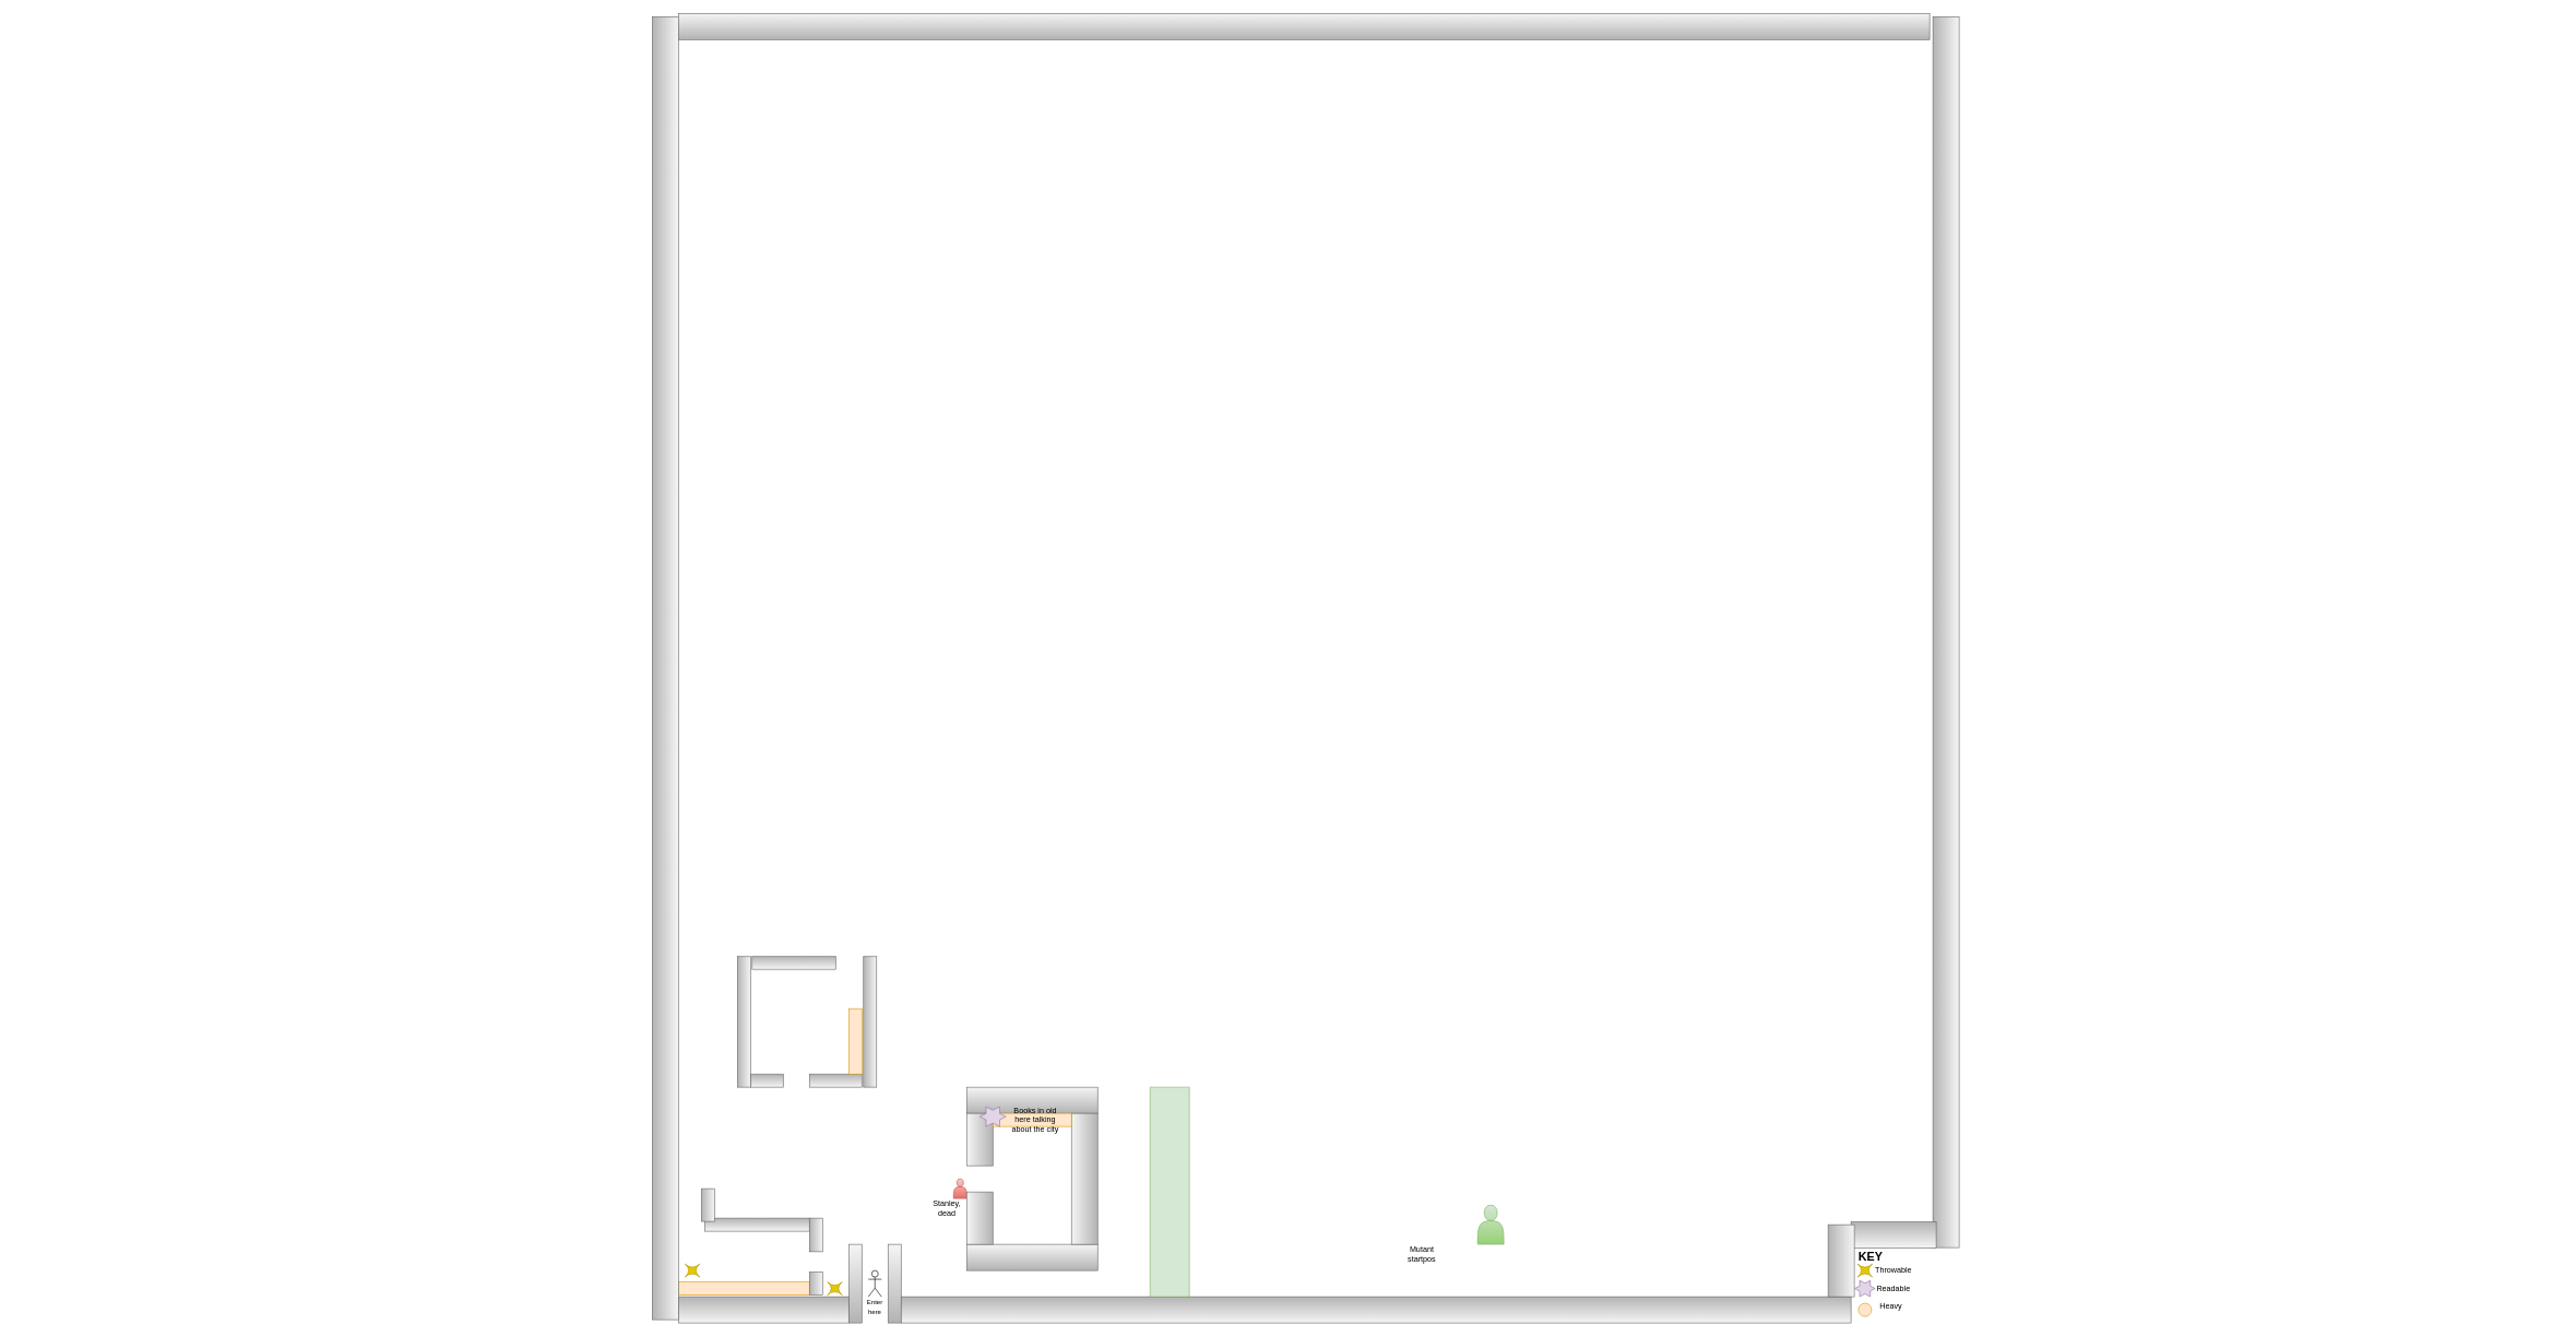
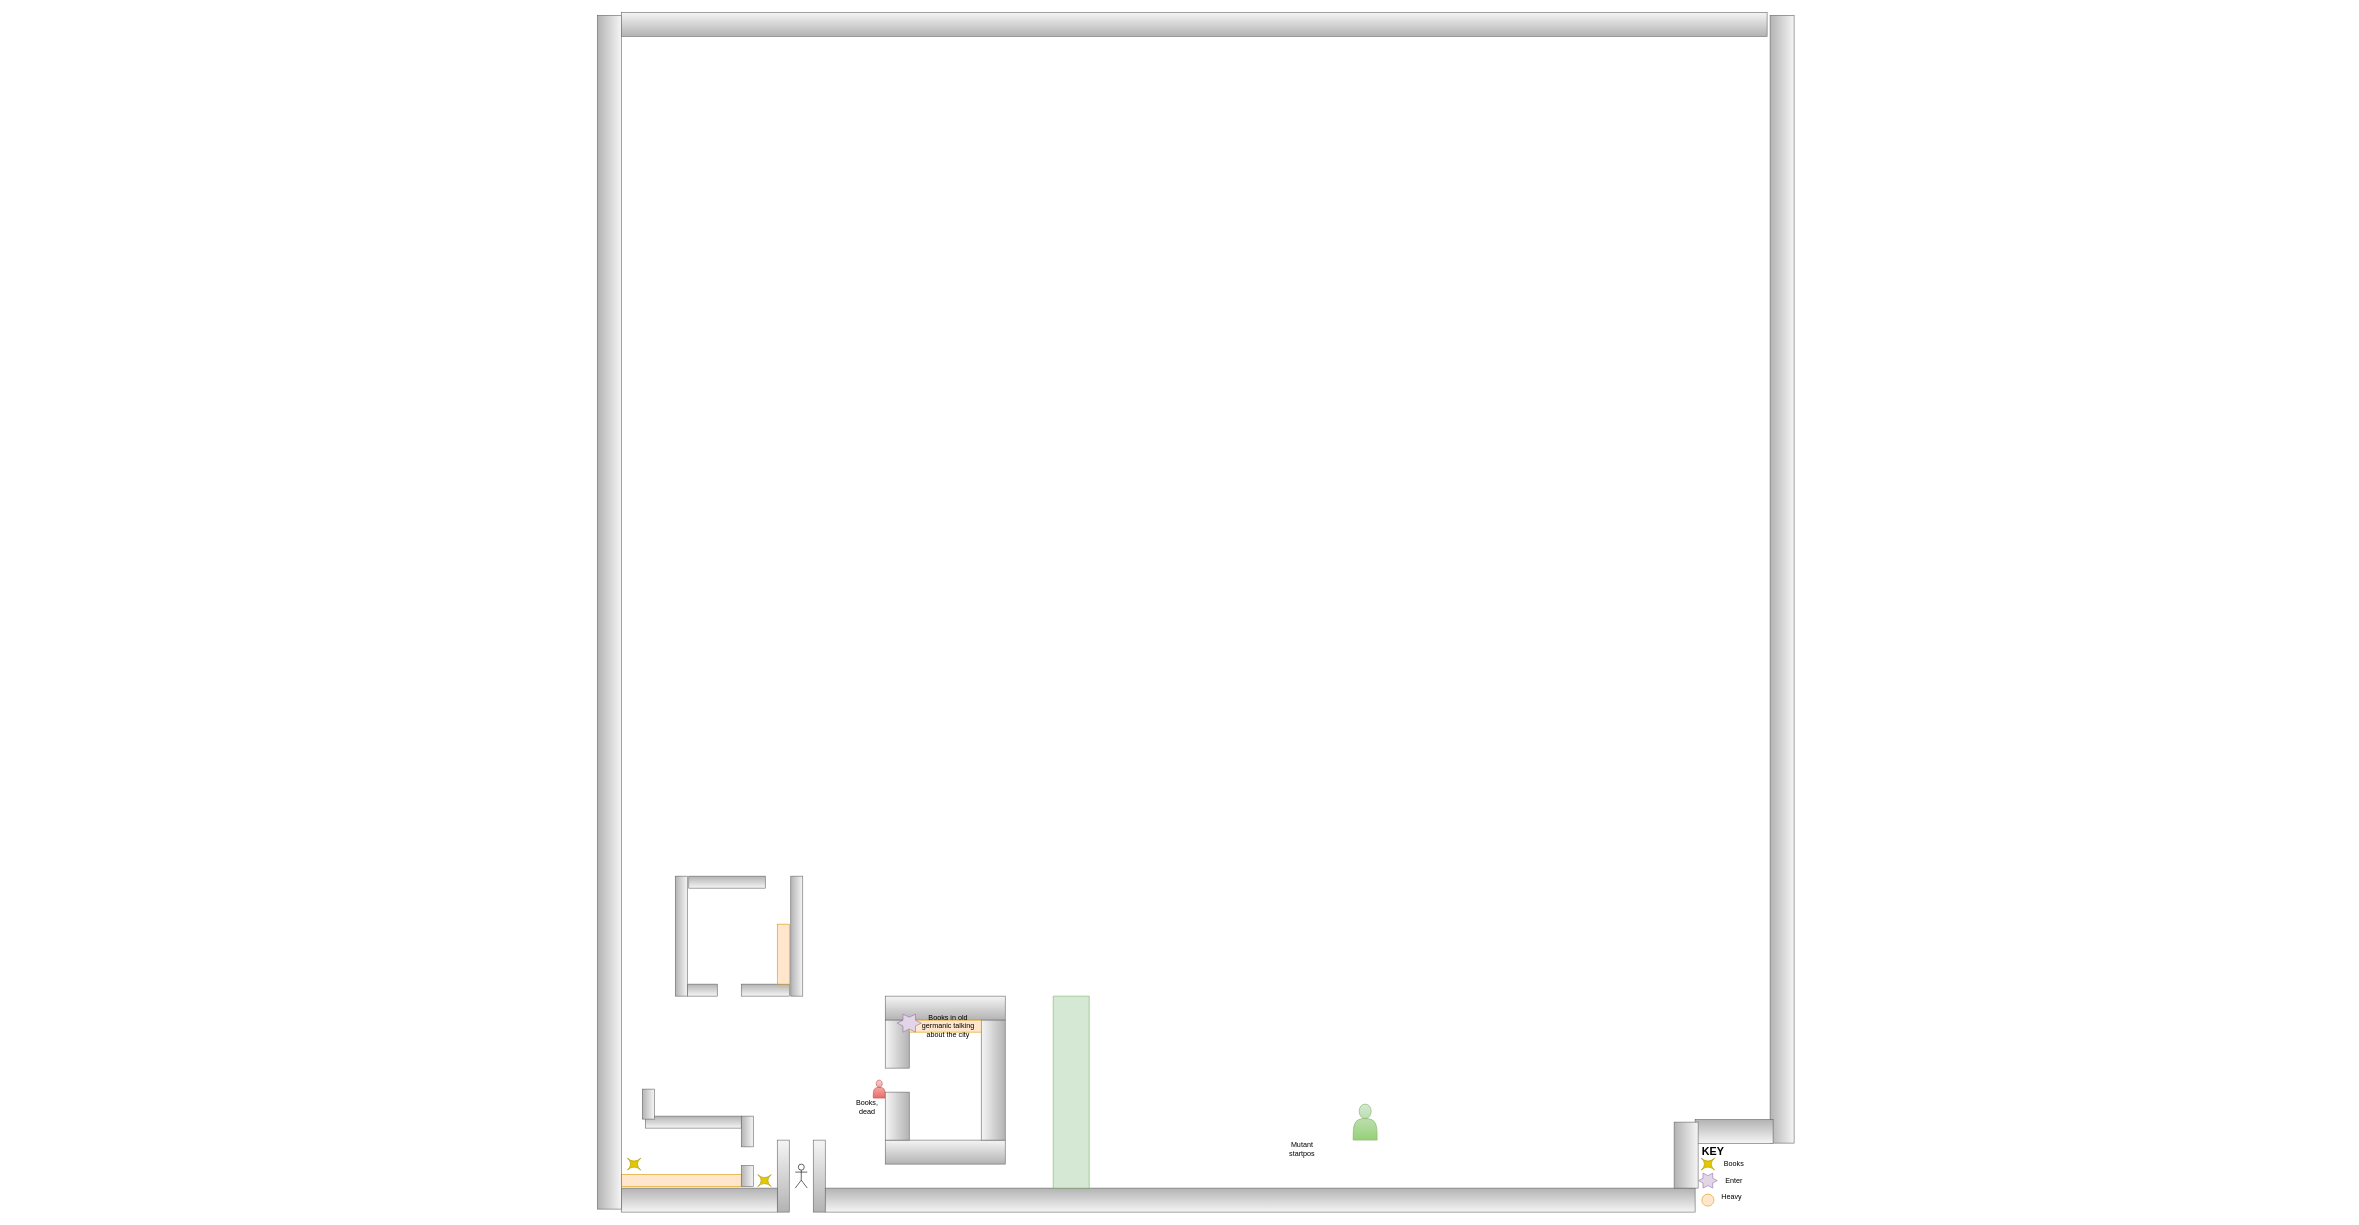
- <mxCell id="17" value="Books in old here talking about the city" style="text;strokeColor=none;align=center;fillColor=none;html=1;verticalAlign=middle;whiteSpace=wrap;rounded=0;" vertex="1" parent="1"><mxGeometry x="1535" y="1695" width="90" height="30" as="geometry" /></mxCell>
+ <mxCell id="17" value="Books in old germanic talking about the city" style="text;strokeColor=none;align=center;fillColor=none;html=1;verticalAlign=middle;whiteSpace=wrap;rounded=0;" vertex="1" parent="1"><mxGeometry x="1535" y="1695" width="90" height="30" as="geometry" /></mxCell>
- <mxCell id="7" value="Stanley, dead" style="text;strokeColor=none;align=center;fillColor=none;html=1;verticalAlign=middle;whiteSpace=wrap;rounded=0;" vertex="1" parent="1"><mxGeometry x="1415" y="1830" width="60" height="30" as="geometry" /></mxCell>
+ <mxCell id="7" value="Books, dead" style="text;strokeColor=none;align=center;fillColor=none;html=1;verticalAlign=middle;whiteSpace=wrap;rounded=0;" vertex="1" parent="1"><mxGeometry x="1415" y="1830" width="60" height="30" as="geometry" /></mxCell>
- <mxCell id="35" value="Throwable" style="text;strokeColor=none;align=center;fillColor=none;html=1;verticalAlign=middle;whiteSpace=wrap;rounded=0;" vertex="1" parent="1"><mxGeometry x="2860" y="1925" width="60" height="30" as="geometry" /></mxCell>
+ <mxCell id="35" value="Books" style="text;strokeColor=none;align=center;fillColor=none;html=1;verticalAlign=middle;whiteSpace=wrap;rounded=0;" vertex="1" parent="1"><mxGeometry x="2860" y="1925" width="60" height="30" as="geometry" /></mxCell>
- <mxCell id="37" value="Readable" style="text;strokeColor=none;align=center;fillColor=none;html=1;verticalAlign=middle;whiteSpace=wrap;rounded=0;" vertex="1" parent="1"><mxGeometry x="2860" y="1952.5" width="60" height="30" as="geometry" /></mxCell>
+ <mxCell id="37" value="Enter" style="text;strokeColor=none;align=center;fillColor=none;html=1;verticalAlign=middle;whiteSpace=wrap;rounded=0;" vertex="1" parent="1"><mxGeometry x="2860" y="1952.5" width="60" height="30" as="geometry" /></mxCell>
- <mxCell id="5" value="&lt;font size=&quot;1&quot;&gt;Enter here&lt;/font&gt;" style="text;strokeColor=none;align=center;fillColor=none;html=1;verticalAlign=middle;whiteSpace=wrap;rounded=0;" vertex="1" parent="1"><mxGeometry x="1315" y="1980" width="40" height="30" as="geometry" /></mxCell>
